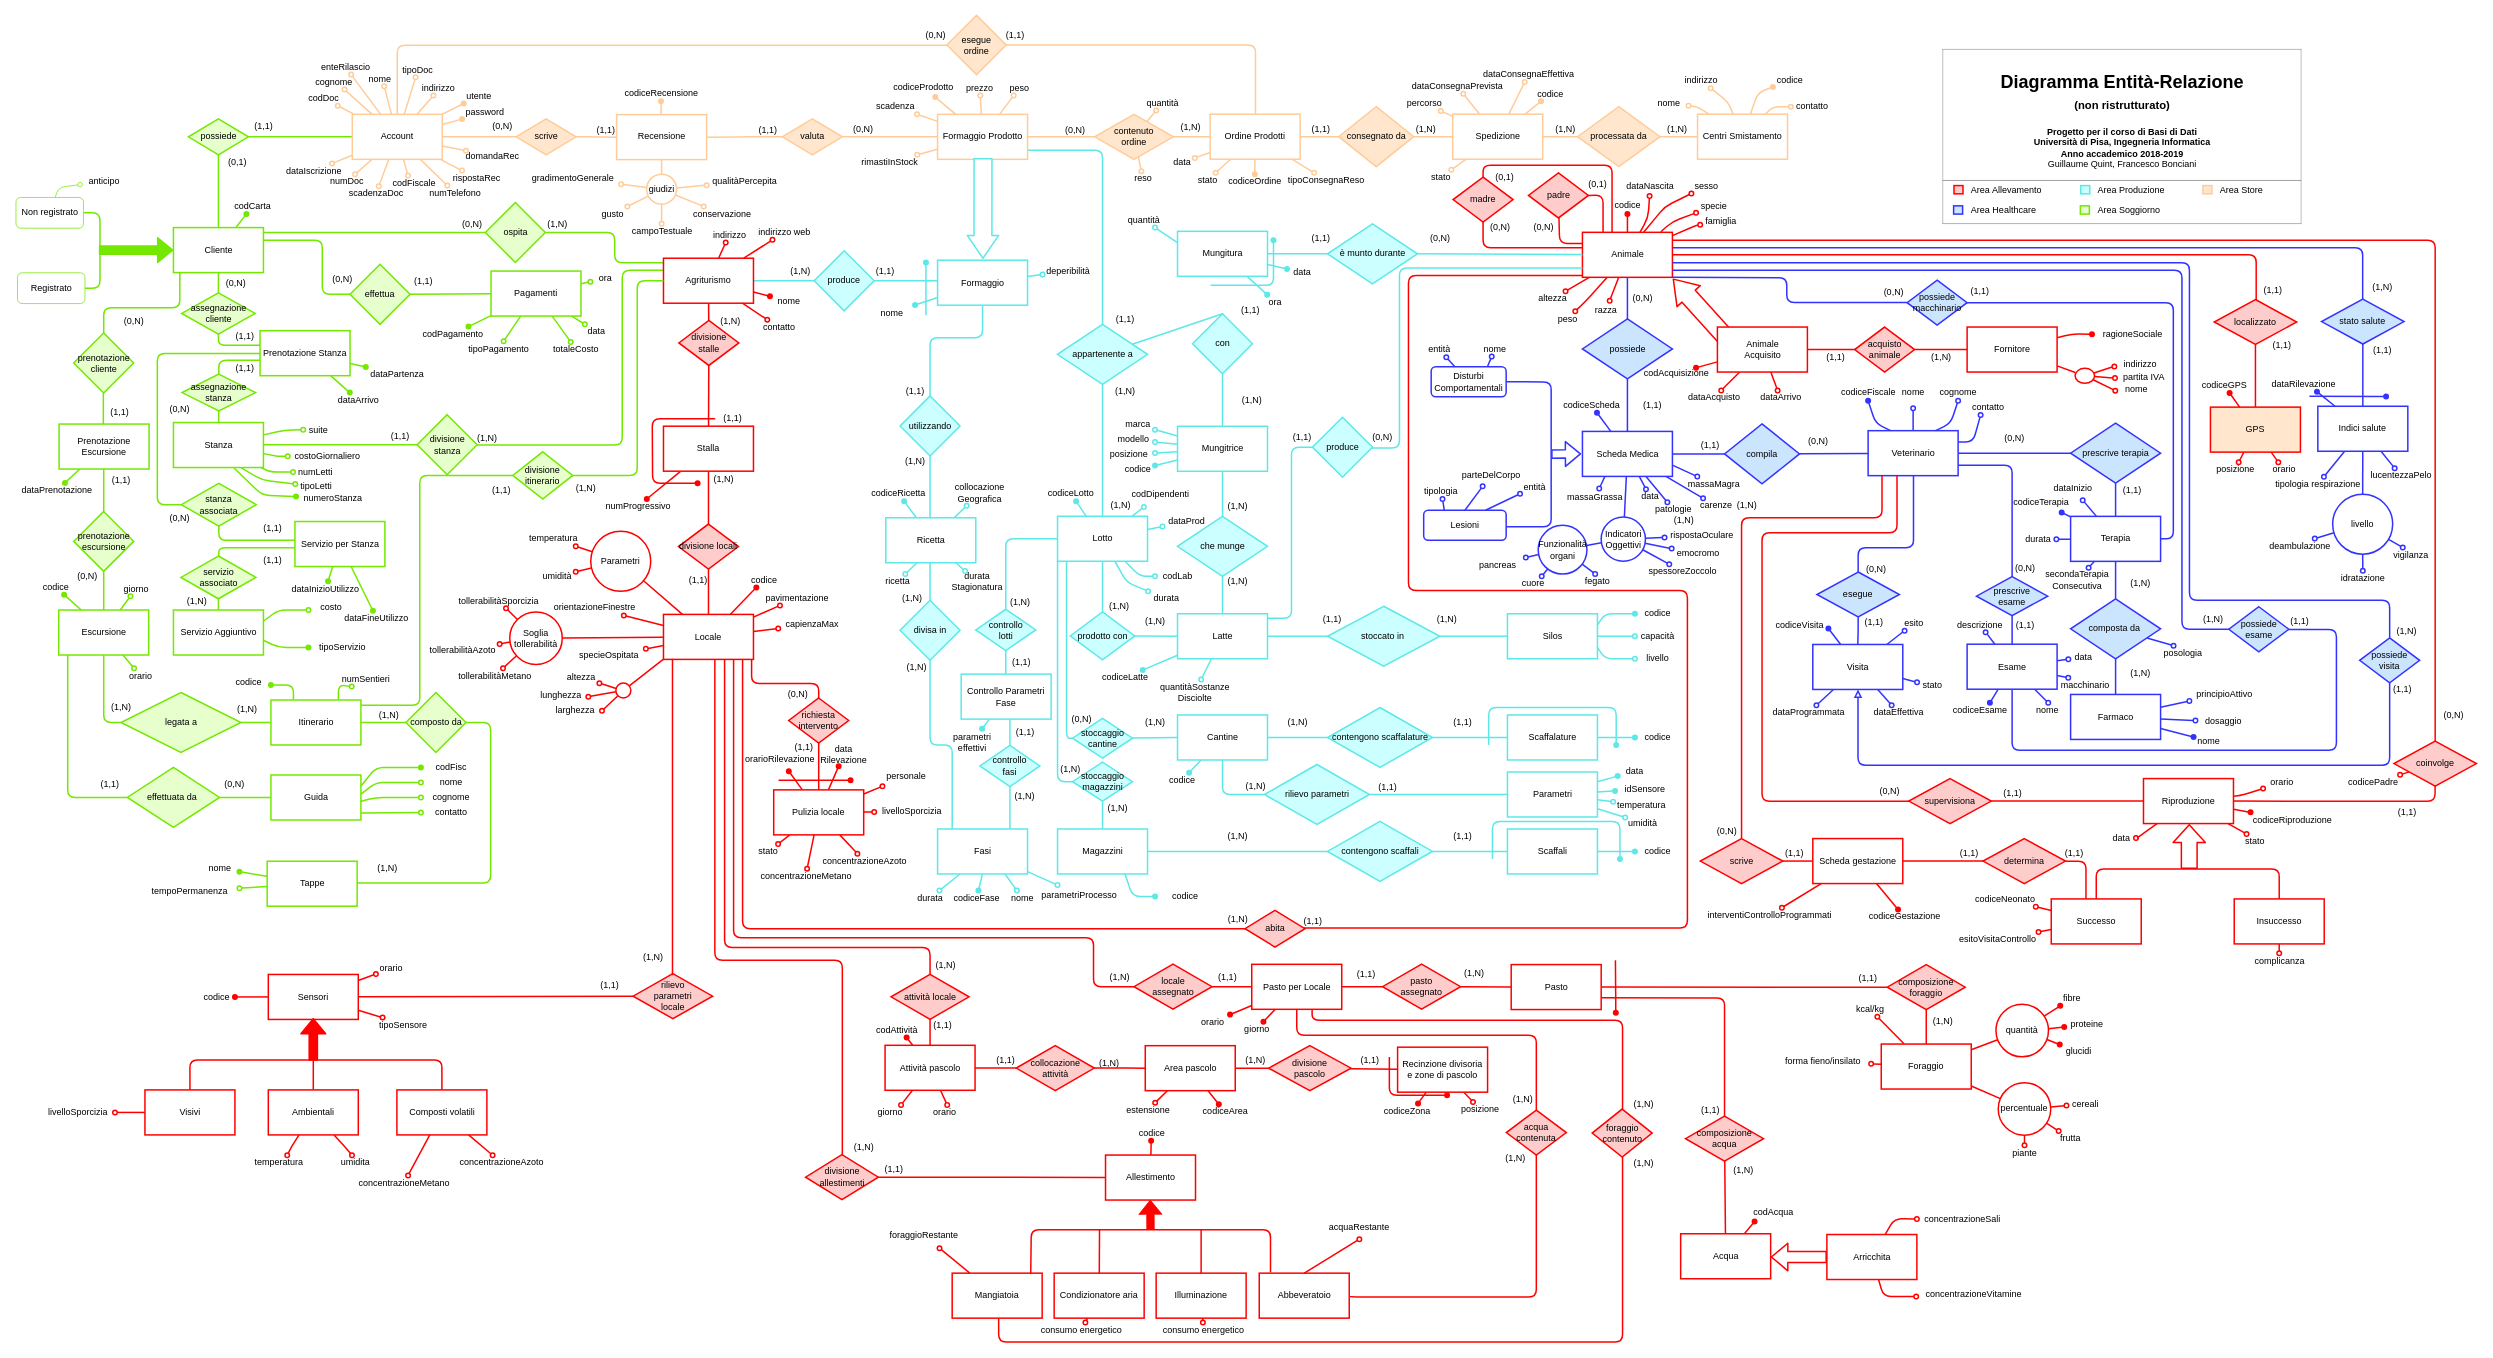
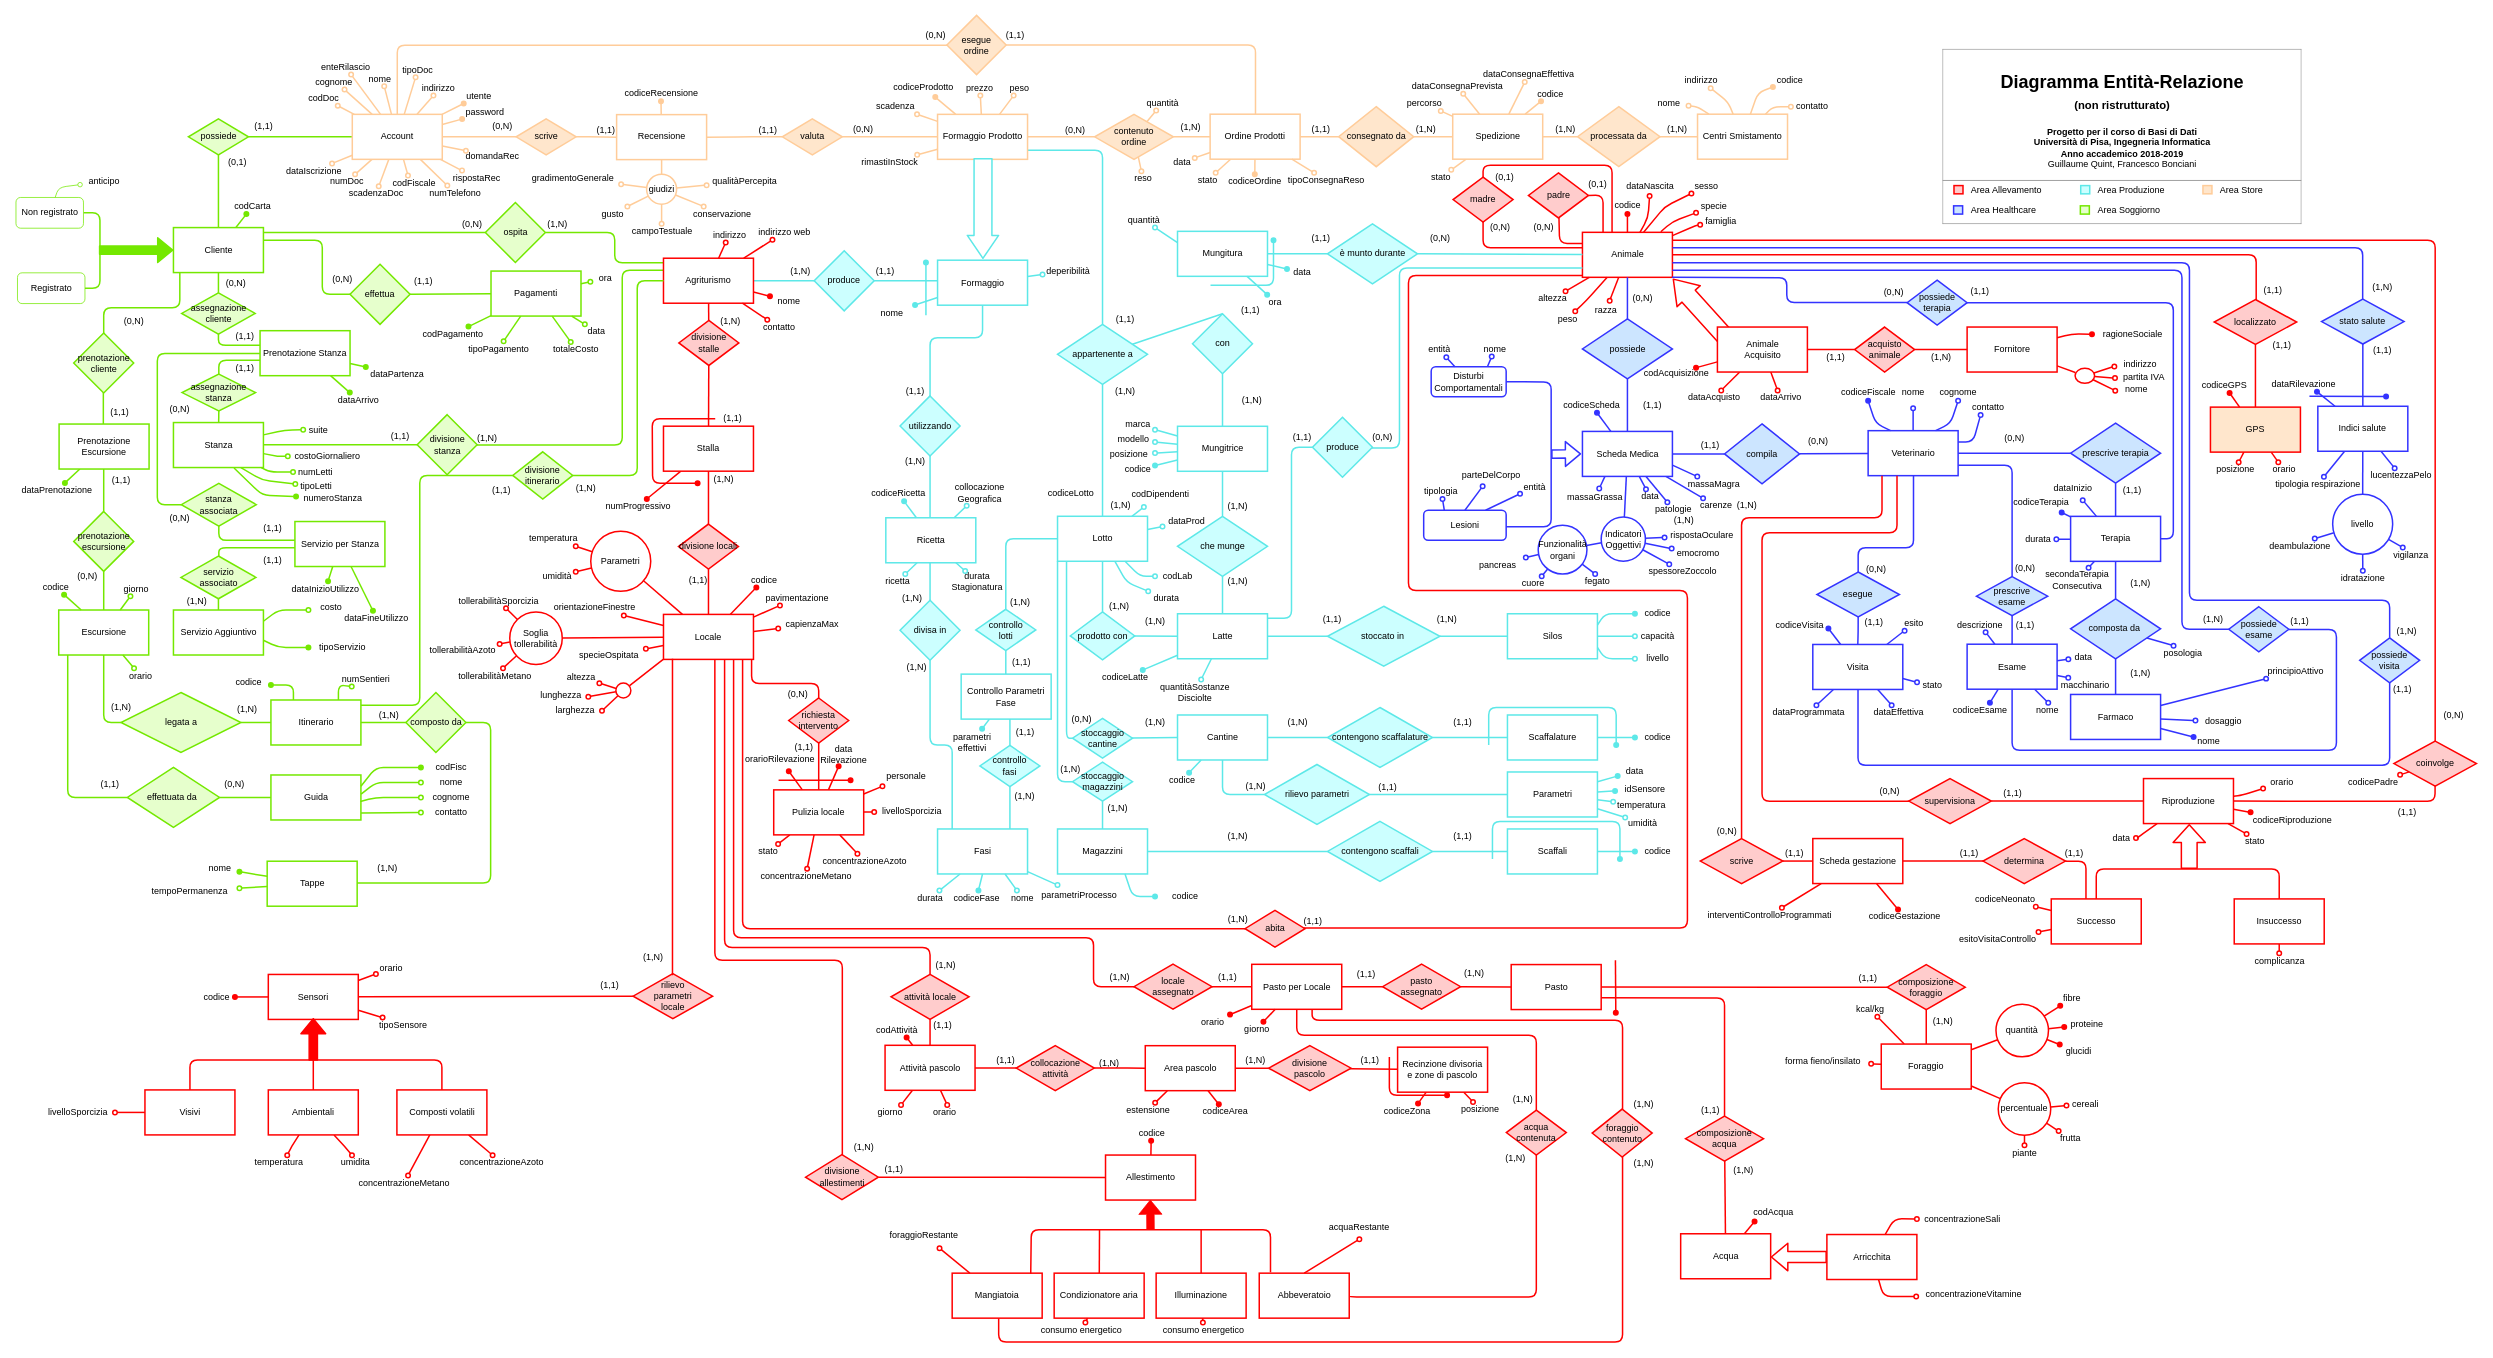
- <mxCell id="683" value="possiede&lt;br&gt;macchinario" style="rhombus;whiteSpace=wrap;html=1;fontSize=12;align=center;strokeColor=#3333FF;strokeWidth=2;fillColor=#CCE5FF;" parent="1" vertex="1"><mxGeometry x="2542.5" y="373.143" width="80" height="60" as="geometry" /></mxCell>
+ <mxCell id="683" value="possiede&lt;br&gt;terapia" style="rhombus;whiteSpace=wrap;html=1;fontSize=12;align=center;strokeColor=#3333FF;strokeWidth=2;fillColor=#CCE5FF;" parent="1" vertex="1"><mxGeometry x="2542.5" y="373.143" width="80" height="60" as="geometry" /></mxCell>
- <mxCell id="384" value="" style="endArrow=none;html=1;entryX=0.325;entryY=0.018;entryDx=0;entryDy=0;entryPerimeter=0;startArrow=oval;startFill=1;strokeColor=#5DE8E8;strokeWidth=2;" parent="1" source="385" target="292" edge="1"><mxGeometry width="50" height="50" relative="1" as="geometry"><mxPoint x="1429.5" y="658" as="sourcePoint" /><mxPoint x="1469.5" y="638" as="targetPoint" /></mxGeometry></mxCell>
- <mxCell id="709" value="principioAttivo" style="text;html=1;strokeColor=none;fillColor=none;align=center;verticalAlign=middle;whiteSpace=wrap;rounded=0;" parent="1" vertex="1"><mxGeometry x="2917.5" y="914.5" width="96" height="20" as="geometry" /></mxCell>
+ <mxCell id="709" value="principioAttivo" style="text;html=1;strokeColor=none;fillColor=none;align=center;verticalAlign=middle;whiteSpace=wrap;rounded=0;" parent="1" vertex="1"><mxGeometry x="3012.5" y="884.5" width="96" height="20" as="geometry" /></mxCell>
- <mxCell id="916" style="edgeStyle=orthogonalEdgeStyle;rounded=1;orthogonalLoop=1;jettySize=auto;html=1;endArrow=block;endFill=0;strokeColor=#3333FF;strokeWidth=2;" parent="1" source="915" target="525" edge="1"><mxGeometry relative="1" as="geometry"><mxPoint x="2487" y="988.214" as="sourcePoint" /><mxPoint x="2487" y="947.453" as="targetPoint" /><Array as="points"><mxPoint x="3186" y="1020" /><mxPoint x="2477" y="1020" /></Array></mxGeometry></mxCell>
+ <mxCell id="916" style="edgeStyle=orthogonalEdgeStyle;rounded=1;orthogonalLoop=1;jettySize=auto;html=1;endArrow=none;endFill=0;strokeColor=#3333FF;strokeWidth=2;" parent="1" source="915" target="525" edge="1"><mxGeometry relative="1" as="geometry"><mxPoint x="2487" y="988.214" as="sourcePoint" /><mxPoint x="2487" y="947.453" as="targetPoint" /><Array as="points"><mxPoint x="3186" y="1020" /><mxPoint x="2477" y="1020" /></Array></mxGeometry></mxCell>
